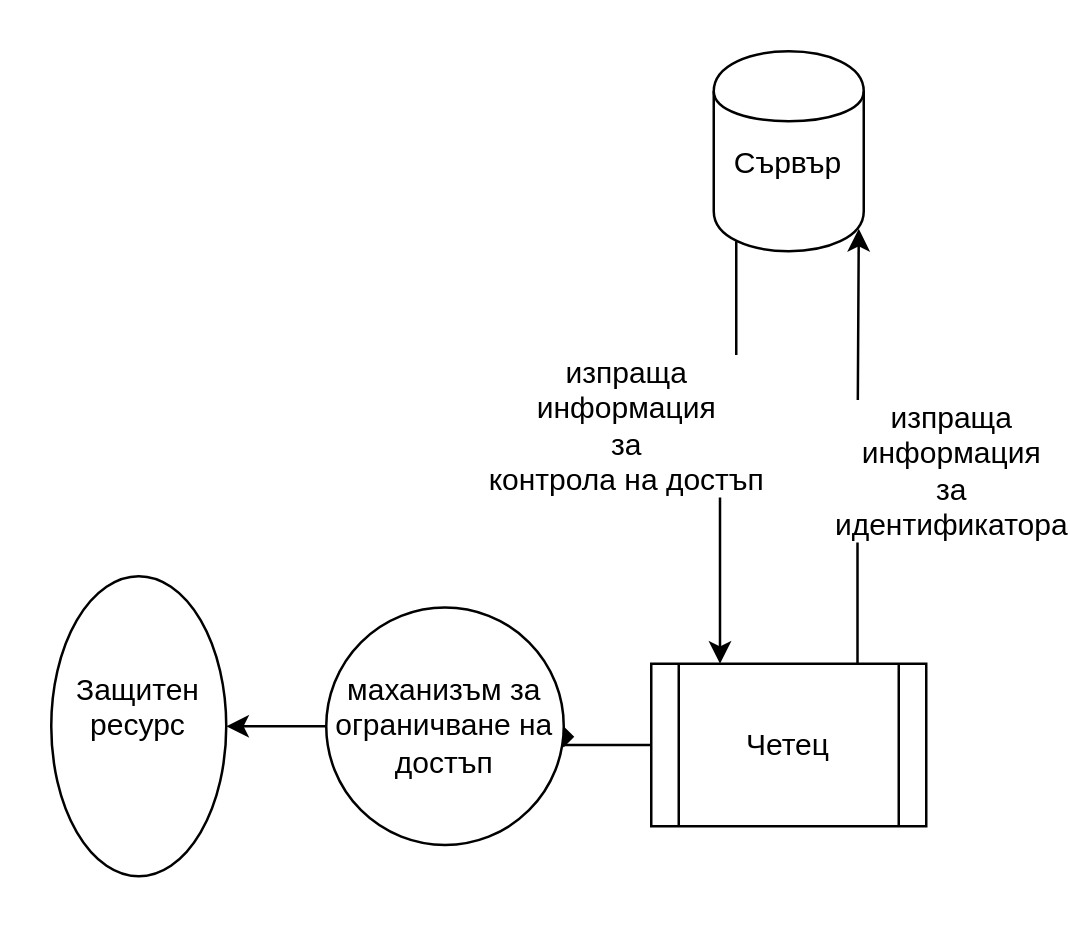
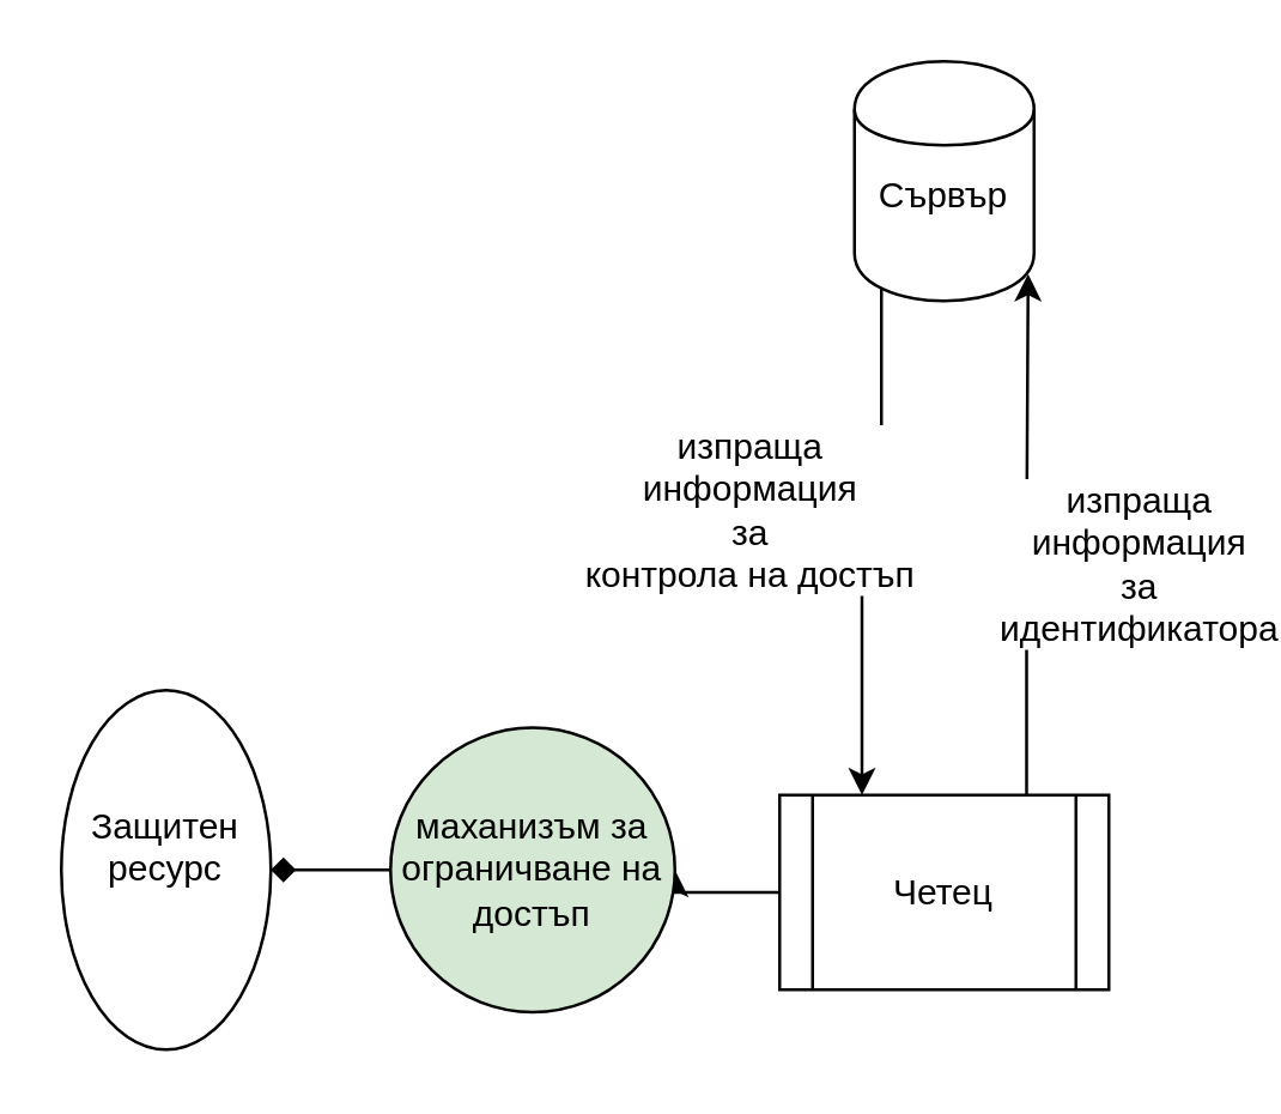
- <mxCell id="10" style="edgeStyle=orthogonalEdgeStyle;rounded=0;orthogonalLoop=1;jettySize=auto;html=1;exitX=0;exitY=0.5;exitDx=0;exitDy=0;entryX=1;entryY=0.5;entryDx=0;entryDy=0;" edge="1" parent="1" source="11" target="2"><mxGeometry relative="1" as="geometry" /></mxCell>
+ <mxCell id="10" style="edgeStyle=orthogonalEdgeStyle;rounded=0;orthogonalLoop=1;jettySize=auto;html=1;exitX=0;exitY=0.5;exitDx=0;exitDy=0;entryX=1;entryY=0.5;entryDx=0;entryDy=0;endArrow=diamond;" edge="1" parent="1" source="11" target="2"><mxGeometry relative="1" as="geometry" /></mxCell>
- <mxCell id="11" value="&lt;div&gt;маханизъм за ограничване на достъп&lt;/div&gt;" style="ellipse;whiteSpace=wrap;html=1;aspect=fixed;" vertex="1" parent="1"><mxGeometry x="130" y="242.5" width="95" height="95" as="geometry" /></mxCell>
+ <mxCell id="11" value="&lt;div&gt;маханизъм за ограничване на достъп&lt;/div&gt;" style="ellipse;whiteSpace=wrap;html=1;aspect=fixed;fillColor=#d5e8d4;" vertex="1" parent="1"><mxGeometry x="130" y="242.5" width="95" height="95" as="geometry" /></mxCell>
- <mxCell id="5" style="edgeStyle=orthogonalEdgeStyle;rounded=0;orthogonalLoop=1;jettySize=auto;html=1;exitX=0;exitY=0.5;exitDx=0;exitDy=0;entryX=1;entryY=0.5;entryDx=0;entryDy=0;endArrow=diamond;" edge="1" parent="1" source="6" target="11"><mxGeometry relative="1" as="geometry" /></mxCell>
+ <mxCell id="5" style="edgeStyle=orthogonalEdgeStyle;rounded=0;orthogonalLoop=1;jettySize=auto;html=1;exitX=0;exitY=0.5;exitDx=0;exitDy=0;entryX=1;entryY=0.5;entryDx=0;entryDy=0;" edge="1" parent="1" source="6" target="11"><mxGeometry relative="1" as="geometry" /></mxCell>
